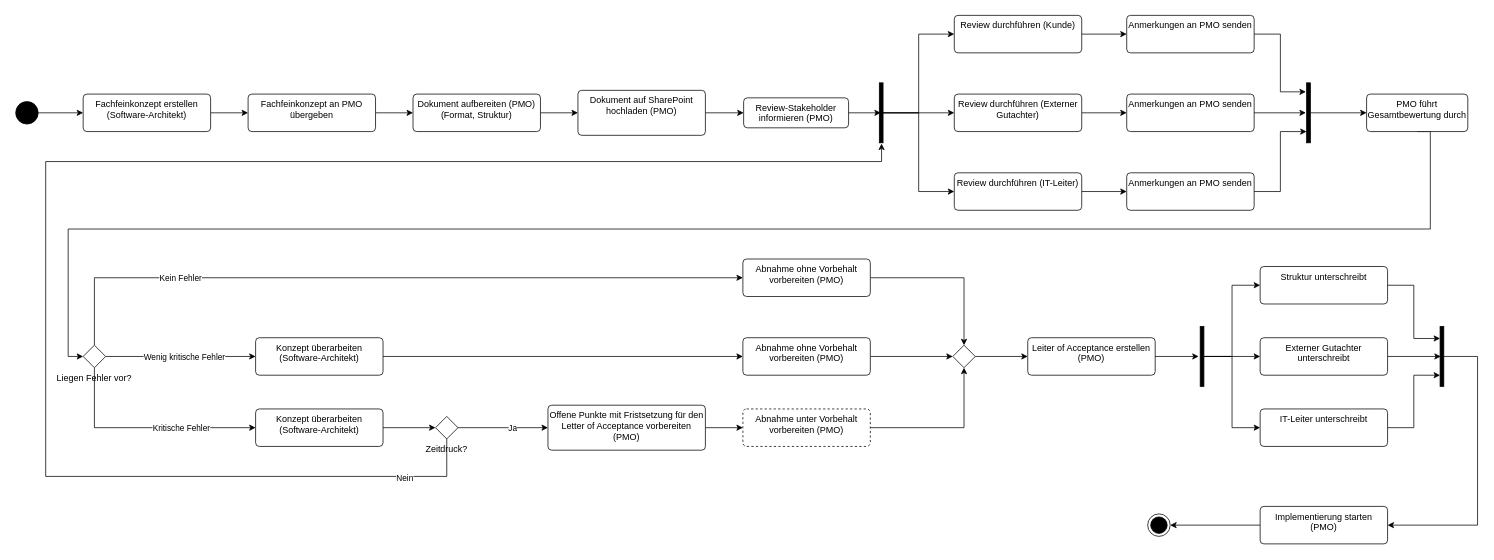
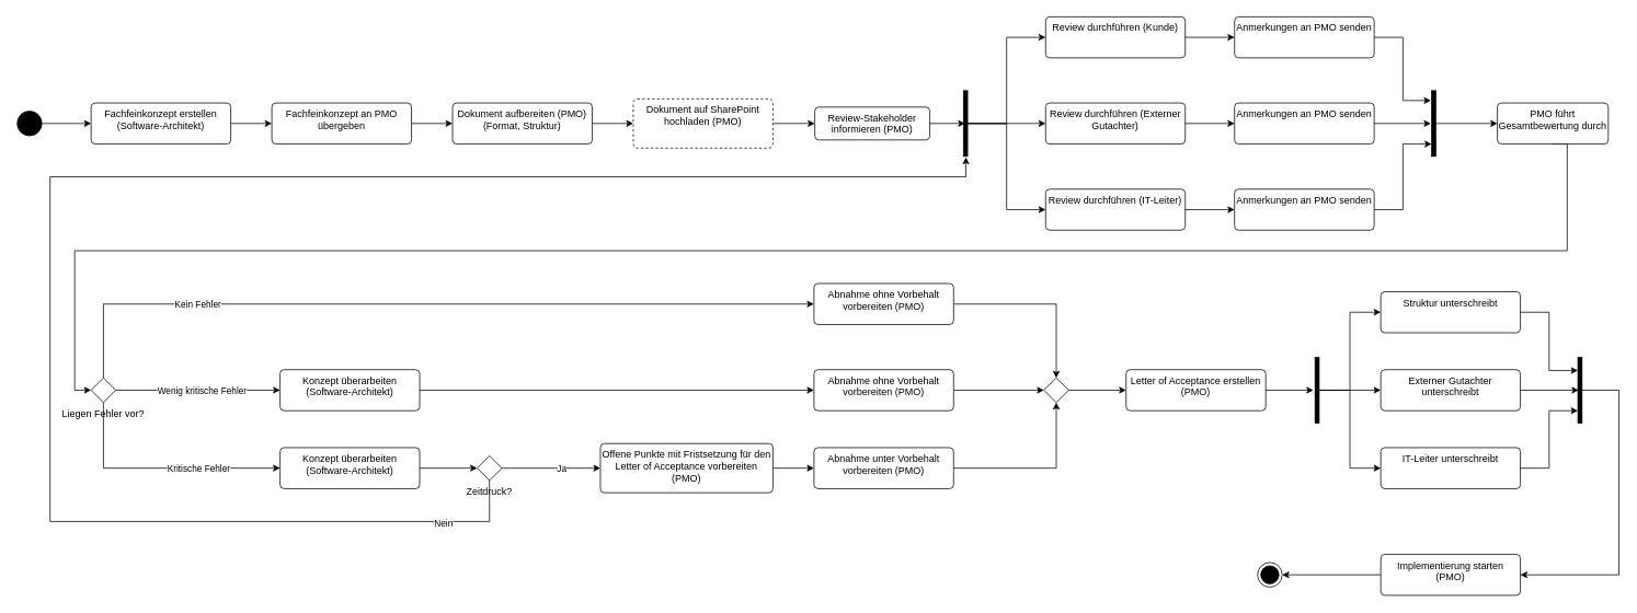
- <mxCell id="11" value="Dokument auf SharePoint hochladen (PMO)" style="html=1;align=center;verticalAlign=top;rounded=1;absoluteArcSize=1;arcSize=10;dashed=0;whiteSpace=wrap;" vertex="1" parent="1"><mxGeometry x="770" y="120" width="170" height="60" as="geometry" /></mxCell>
+ <mxCell id="11" value="Dokument auf SharePoint hochladen (PMO)" style="html=1;align=center;verticalAlign=top;rounded=1;absoluteArcSize=1;arcSize=10;dashed=1;whiteSpace=wrap;" vertex="1" parent="1"><mxGeometry x="770" y="120" width="170" height="60" as="geometry" /></mxCell>
- <mxCell id="58" value="Leiter of Acceptance erstellen (PMO)" style="html=1;align=center;verticalAlign=top;rounded=1;absoluteArcSize=1;arcSize=10;dashed=0;whiteSpace=wrap;" vertex="1" parent="1"><mxGeometry x="1370" y="450" width="170" height="50" as="geometry" /></mxCell>
+ <mxCell id="58" value="Letter of Acceptance erstellen (PMO)" style="html=1;align=center;verticalAlign=top;rounded=1;absoluteArcSize=1;arcSize=10;dashed=0;whiteSpace=wrap;" vertex="1" parent="1"><mxGeometry x="1370" y="450" width="170" height="50" as="geometry" /></mxCell>
- <mxCell id="57" value="Abnahme unter Vorbehalt vorbereiten (PMO)" style="html=1;align=center;verticalAlign=top;rounded=1;absoluteArcSize=1;arcSize=10;dashed=1;whiteSpace=wrap;" vertex="1" parent="1"><mxGeometry x="990" y="545" width="170" height="50" as="geometry" /></mxCell>
+ <mxCell id="57" value="Abnahme unter Vorbehalt vorbereiten (PMO)" style="html=1;align=center;verticalAlign=top;rounded=1;absoluteArcSize=1;arcSize=10;dashed=0;whiteSpace=wrap;" vertex="1" parent="1"><mxGeometry x="990" y="545" width="170" height="50" as="geometry" /></mxCell>
